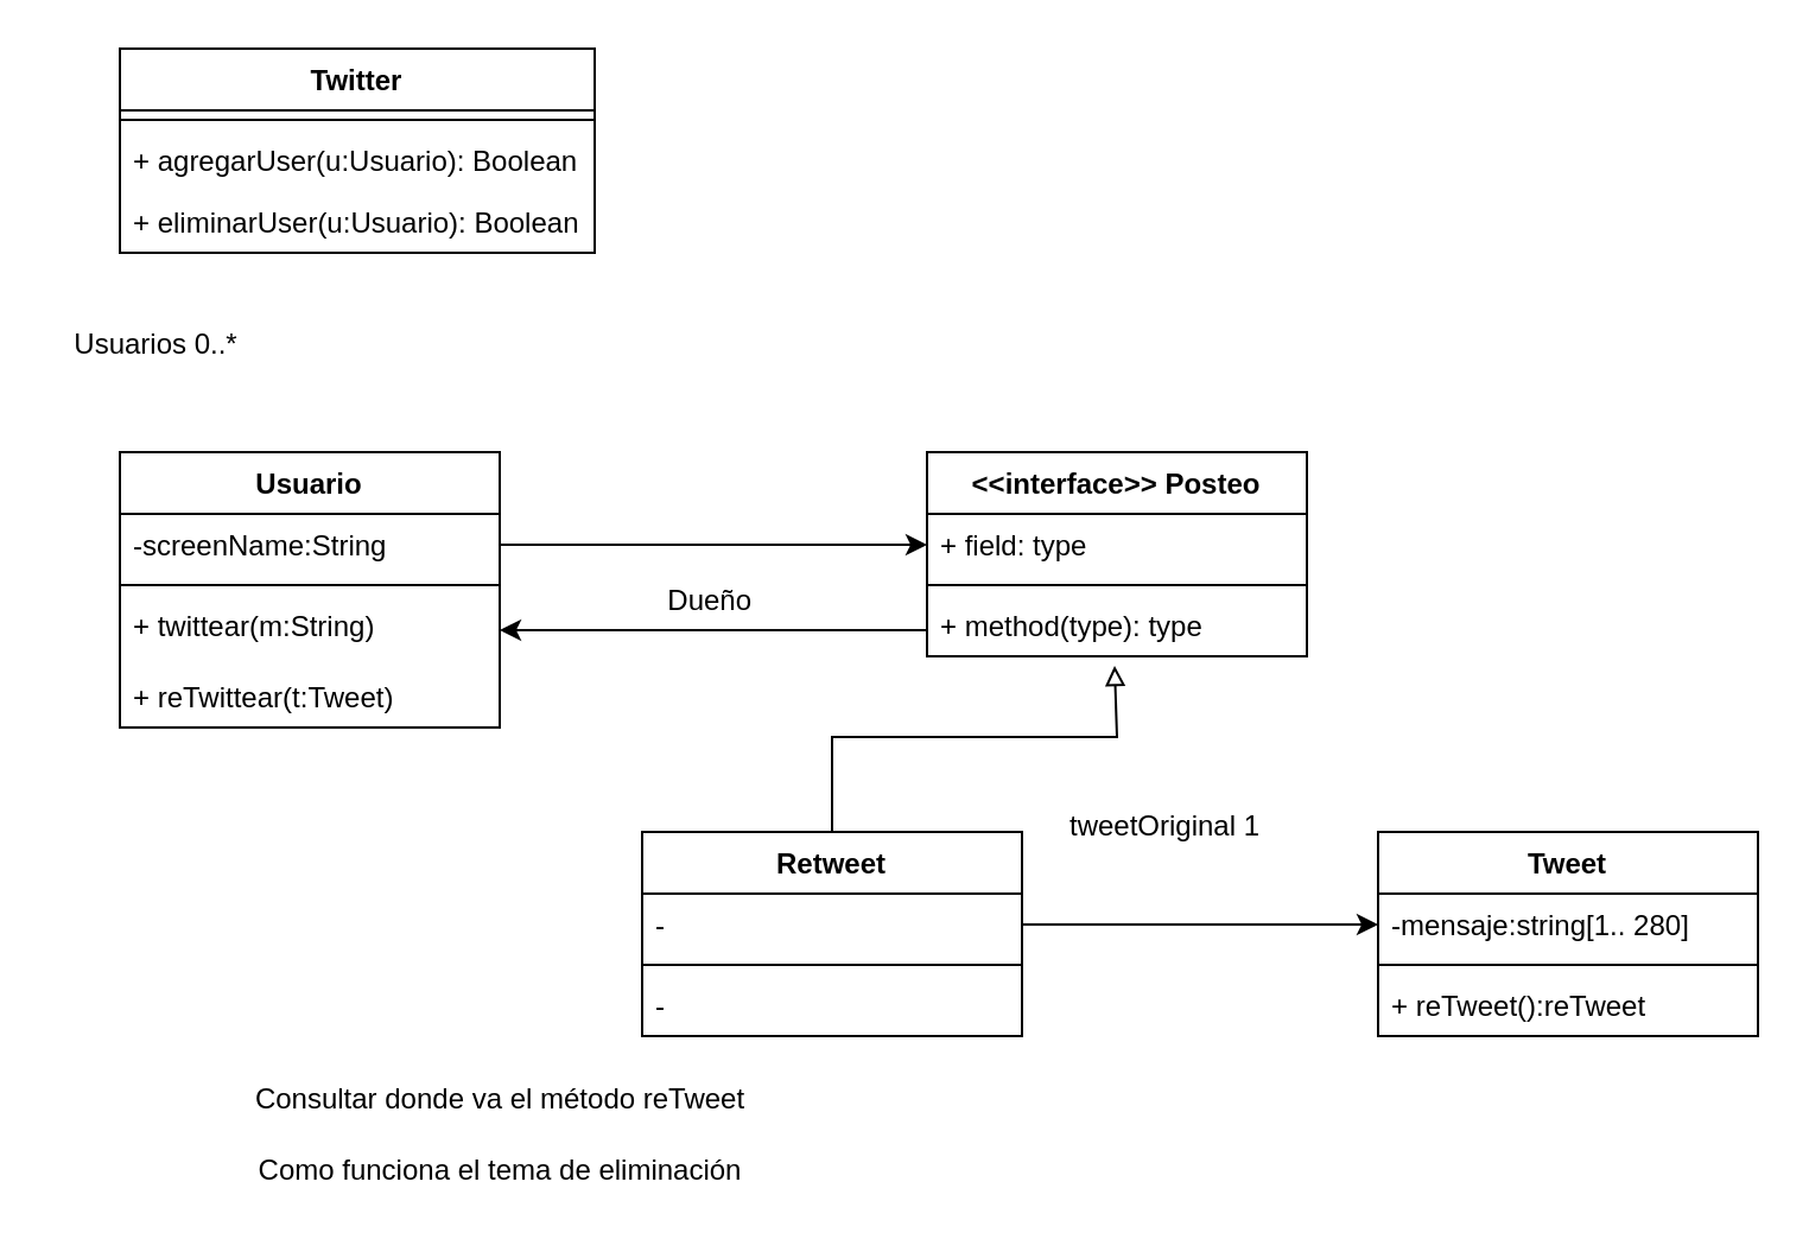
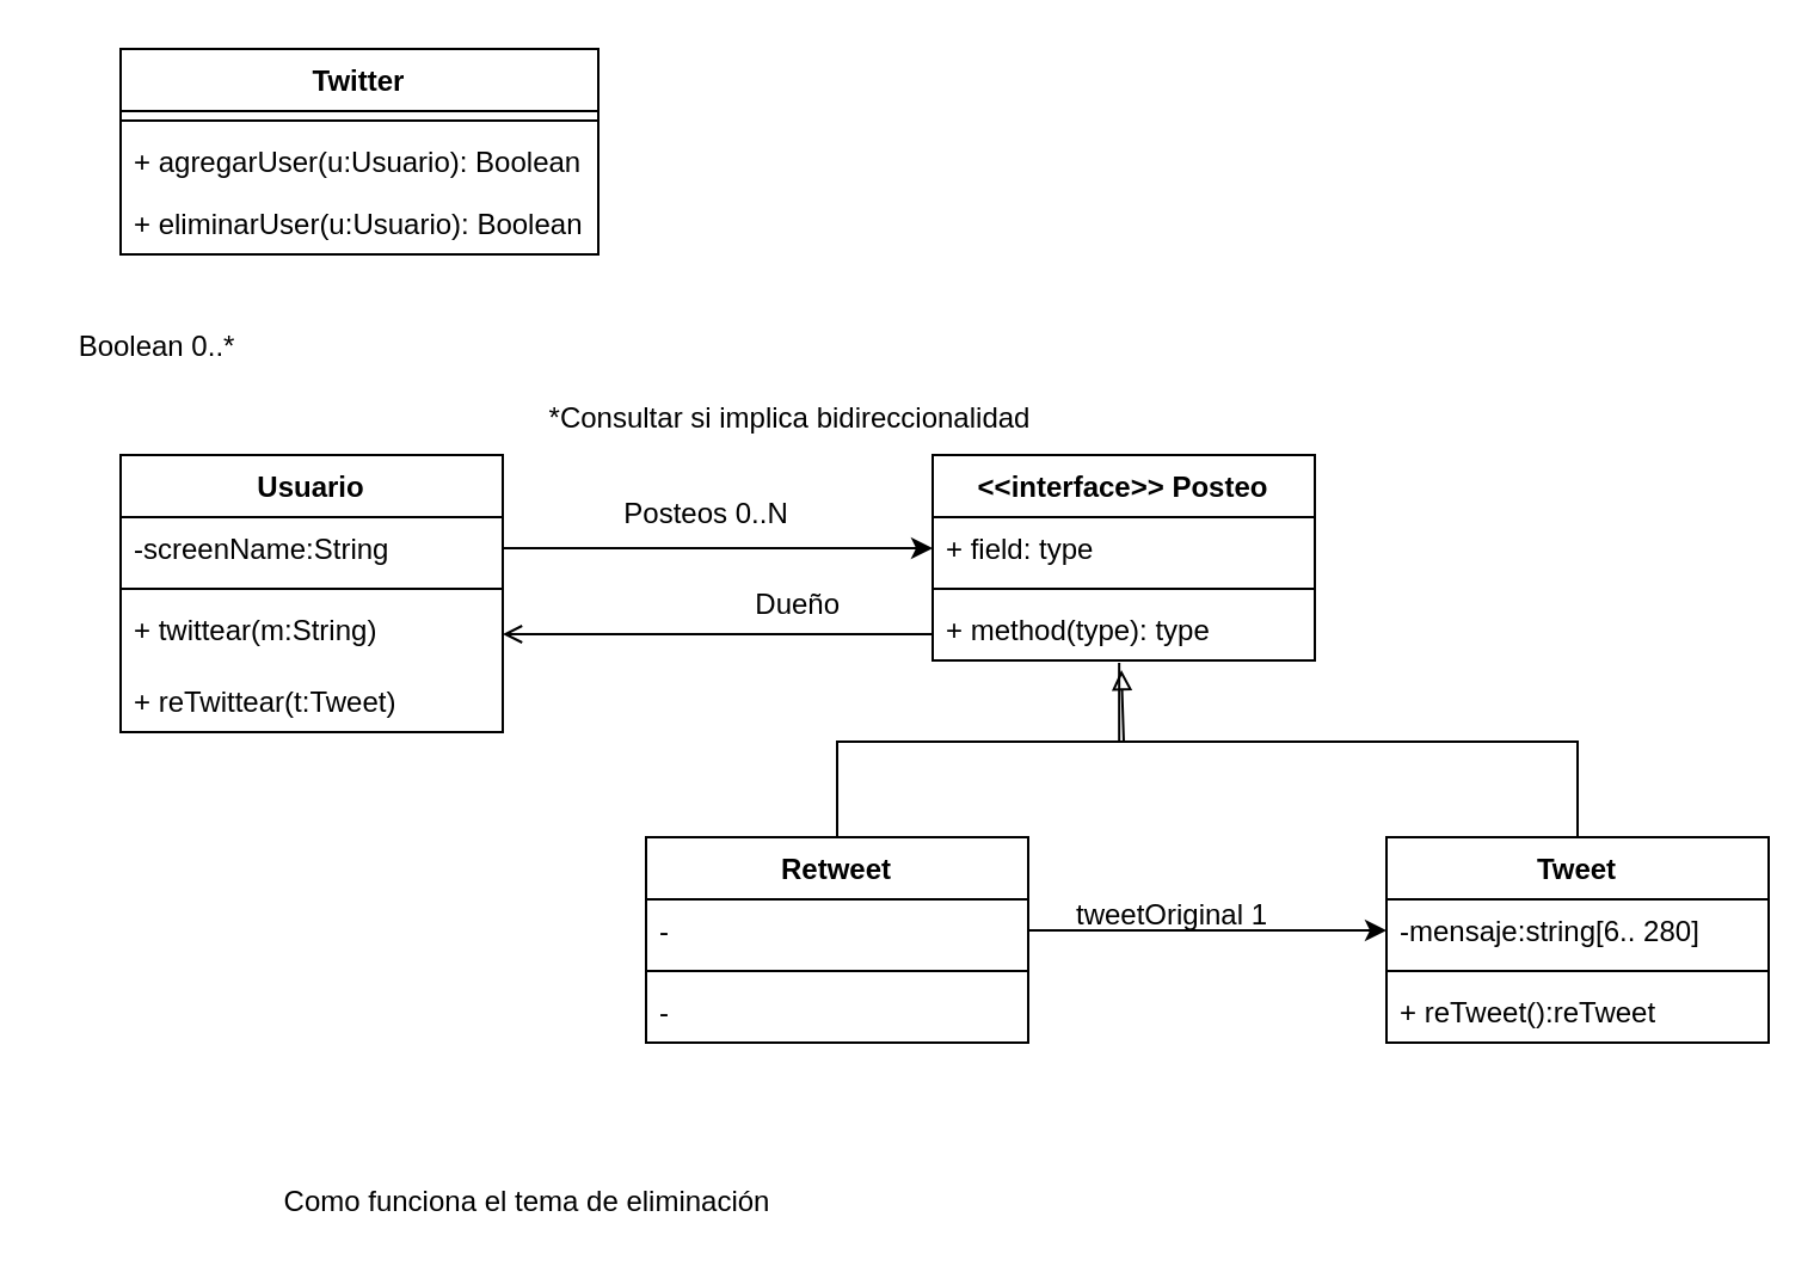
- <mxCell id="32" value="Usuarios 0..*" style="text;html=1;align=center;verticalAlign=middle;resizable=0;points=[];autosize=1;strokeColor=none;fillColor=none;" parent="1" vertex="1"><mxGeometry x="20" y="130" width="90" height="30" as="geometry" /></mxCell>
+ <mxCell id="32" value="Boolean 0..*" style="text;html=1;align=center;verticalAlign=middle;resizable=0;points=[];autosize=1;strokeColor=none;fillColor=none;" parent="1" vertex="1"><mxGeometry x="20" y="130" width="90" height="30" as="geometry" /></mxCell>
+ <mxCell id="25" value="*Consultar si implica bidireccionalidad" style="text;html=1;align=center;verticalAlign=middle;resizable=0;points=[];autosize=1;strokeColor=none;fillColor=none;" parent="1" vertex="1"><mxGeometry x="220" y="160" width="220" height="30" as="geometry" /></mxCell>
+ <mxCell id="22" value="Posteos 0..N" style="text;html=1;align=center;verticalAlign=middle;resizable=0;points=[];autosize=1;strokeColor=none;fillColor=none;" parent="1" vertex="1"><mxGeometry x="250" y="200" width="90" height="30" as="geometry" /></mxCell>
- <mxCell id="24" value="Dueño&amp;nbsp;" style="text;html=1;align=center;verticalAlign=middle;resizable=0;points=[];autosize=1;strokeColor=none;fillColor=none;" parent="1" vertex="1"><mxGeometry x="270" y="238" width="60" height="30" as="geometry" /></mxCell>
+ <mxCell id="24" value="Dueño&amp;nbsp;" style="text;html=1;align=center;verticalAlign=middle;resizable=0;points=[];autosize=1;strokeColor=none;fillColor=none;" parent="1" vertex="1"><mxGeometry x="305" y="238" width="60" height="30" as="geometry" /></mxCell>
- <mxCell id="23" style="edgeStyle=orthogonalEdgeStyle;rounded=0;orthogonalLoop=1;jettySize=auto;html=1;exitX=0;exitY=0.5;exitDx=0;exitDy=0;entryX=1;entryY=0.5;entryDx=0;entryDy=0;" parent="1" source="10" target="5" edge="1"><mxGeometry relative="1" as="geometry"><Array as="points"><mxPoint x="390" y="265" /></Array></mxGeometry></mxCell>
+ <mxCell id="23" style="edgeStyle=orthogonalEdgeStyle;rounded=0;orthogonalLoop=1;jettySize=auto;html=1;exitX=0;exitY=0.5;exitDx=0;exitDy=0;entryX=1;entryY=0.5;entryDx=0;entryDy=0;endArrow=open;" parent="1" source="10" target="5" edge="1"><mxGeometry relative="1" as="geometry"><Array as="points"><mxPoint x="390" y="265" /></Array></mxGeometry></mxCell>
+ <mxCell id="27" style="edgeStyle=orthogonalEdgeStyle;rounded=0;orthogonalLoop=1;jettySize=auto;html=1;exitX=0.5;exitY=0;exitDx=0;exitDy=0;entryX=0.488;entryY=1.038;entryDx=0;entryDy=0;entryPerimeter=0;endArrow=none;endFill=0;" parent="1" source="16" target="10" edge="1"><mxGeometry relative="1" as="geometry"><Array as="points"><mxPoint x="660" y="310" /><mxPoint x="468" y="310" /></Array></mxGeometry></mxCell>
- <mxCell id="21" value="tweetOriginal 1&lt;div&gt;&lt;br&gt;&lt;/div&gt;" style="text;html=1;align=center;verticalAlign=middle;resizable=0;points=[];autosize=1;strokeColor=none;fillColor=none;" parent="1" vertex="1"><mxGeometry x="440" y="335" width="100" height="40" as="geometry" /></mxCell>
+ <mxCell id="21" value="tweetOriginal 1&lt;div&gt;&lt;br&gt;&lt;/div&gt;" style="text;html=1;align=center;verticalAlign=middle;resizable=0;points=[];autosize=1;strokeColor=none;fillColor=none;" parent="1" vertex="1"><mxGeometry x="440" y="370" width="100" height="40" as="geometry" /></mxCell>
- <mxCell id="17" value="-mensaje:string[1.. 280]" style="text;strokeColor=none;fillColor=none;align=left;verticalAlign=top;spacingLeft=4;spacingRight=4;overflow=hidden;rotatable=0;points=[[0,0.5],[1,0.5]];portConstraint=eastwest;whiteSpace=wrap;html=1;" parent="16" vertex="1"><mxGeometry y="26" width="160" height="26" as="geometry" /></mxCell>
+ <mxCell id="17" value="-mensaje:string[6.. 280]" style="text;strokeColor=none;fillColor=none;align=left;verticalAlign=top;spacingLeft=4;spacingRight=4;overflow=hidden;rotatable=0;points=[[0,0.5],[1,0.5]];portConstraint=eastwest;whiteSpace=wrap;html=1;" parent="16" vertex="1"><mxGeometry y="26" width="160" height="26" as="geometry" /></mxCell>
- <mxCell id="33" value="Consultar donde va el método reTweet" style="text;html=1;align=center;verticalAlign=middle;resizable=0;points=[];autosize=1;strokeColor=none;fillColor=none;" vertex="1" parent="1"><mxGeometry x="95" y="448" width="230" height="30" as="geometry" /></mxCell>
- <mxCell id="34" value="Como funciona el tema de eliminación" style="text;html=1;align=center;verticalAlign=middle;resizable=0;points=[];autosize=1;strokeColor=none;fillColor=none;" vertex="1" parent="1"><mxGeometry x="95" y="478" width="230" height="30" as="geometry" /></mxCell>
+ <mxCell id="34" value="Como funciona el tema de eliminación" style="text;html=1;align=center;verticalAlign=middle;resizable=0;points=[];autosize=1;strokeColor=none;fillColor=none;" vertex="1" parent="1"><mxGeometry x="105" y="488" width="230" height="30" as="geometry" /></mxCell>
